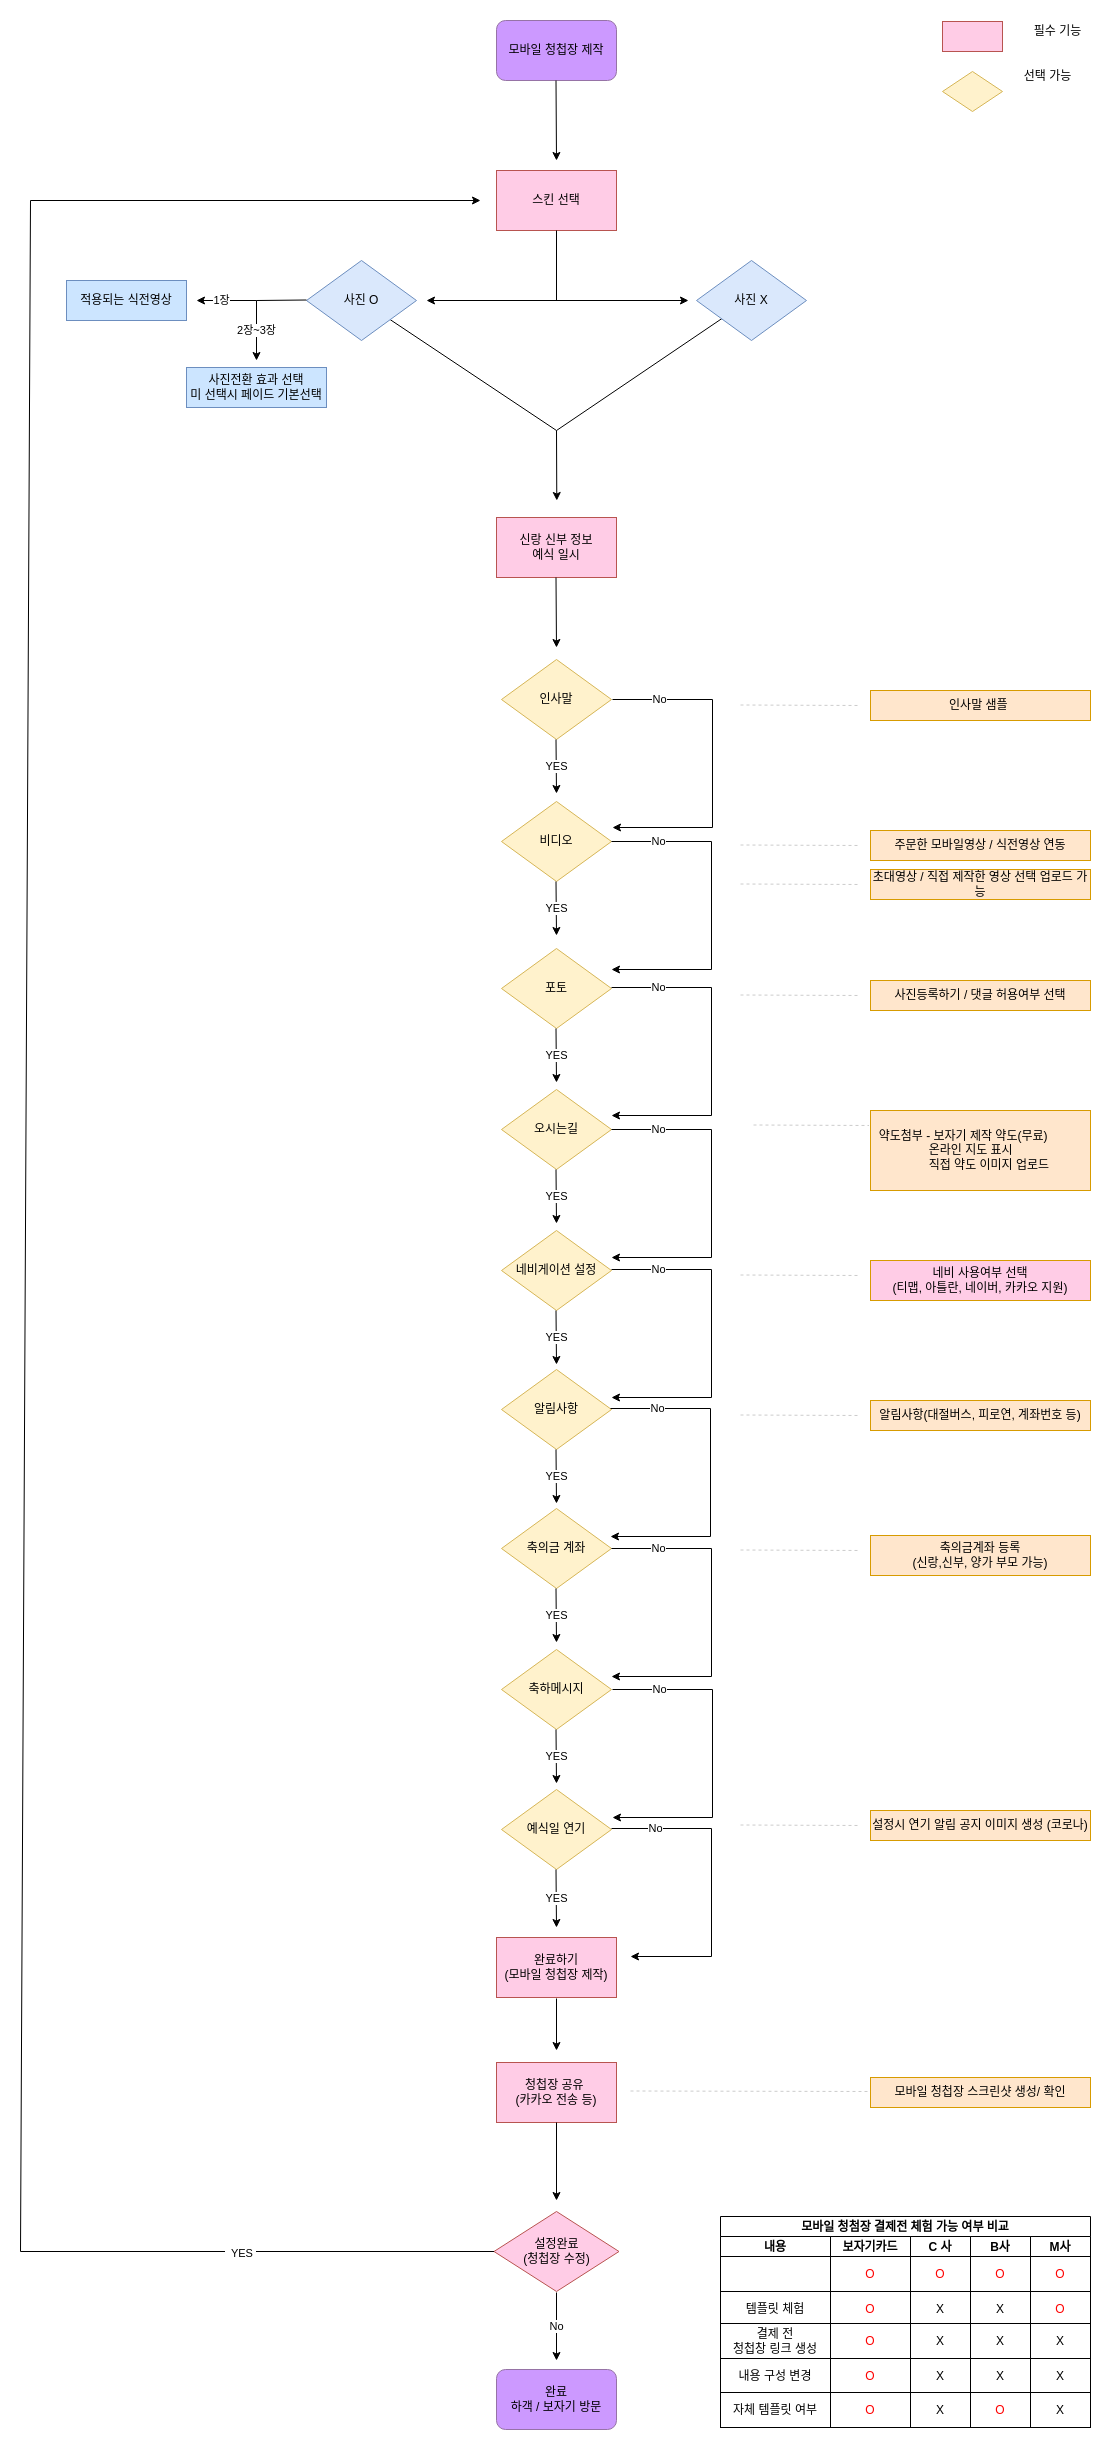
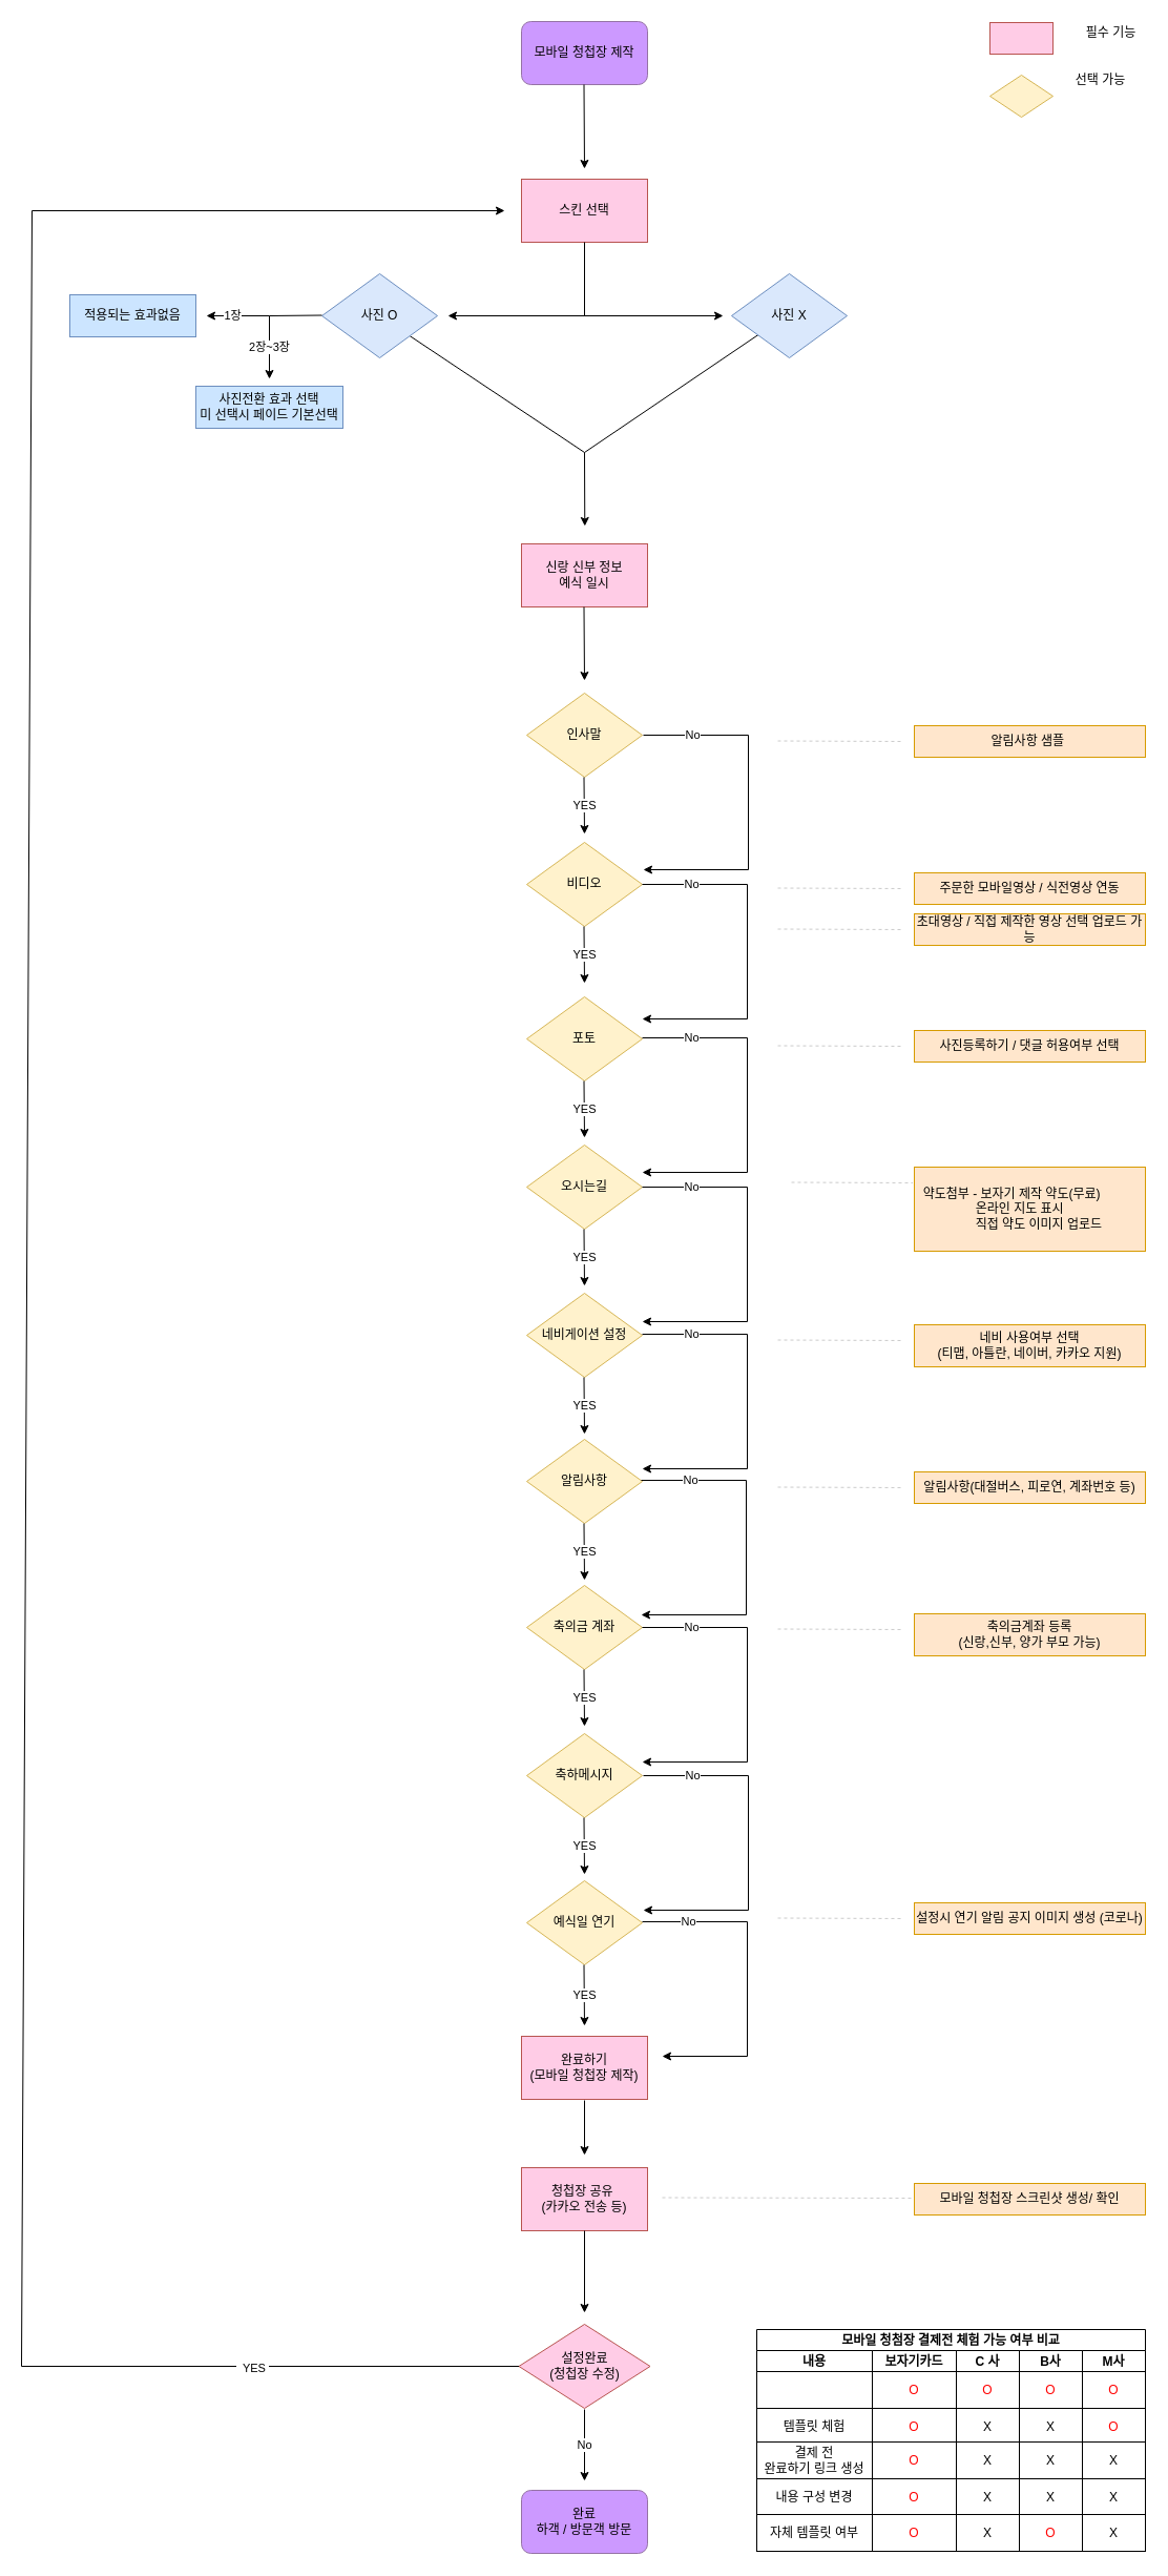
- <mxCell id="15" value="적용되는 식전영상" style="rounded=0;whiteSpace=wrap;html=1;fillColor=#CCE5FF;strokeColor=#6c8ebf;" parent="1" vertex="1"><mxGeometry x="66" y="280" width="120" height="40" as="geometry" /></mxCell>
+ <mxCell id="15" value="적용되는 효과없음" style="rounded=0;whiteSpace=wrap;html=1;fillColor=#CCE5FF;strokeColor=#6c8ebf;" parent="1" vertex="1"><mxGeometry x="66" y="280" width="120" height="40" as="geometry" /></mxCell>
- <mxCell id="66" value="인사말 샘플&amp;nbsp;" style="rounded=0;whiteSpace=wrap;html=1;fillColor=#ffe6cc;strokeColor=#d79b00;" parent="1" vertex="1"><mxGeometry x="870" y="690" width="220" height="30" as="geometry" /></mxCell>
+ <mxCell id="66" value="알림사항 샘플&amp;nbsp;" style="rounded=0;whiteSpace=wrap;html=1;fillColor=#ffe6cc;strokeColor=#d79b00;" parent="1" vertex="1"><mxGeometry x="870" y="690" width="220" height="30" as="geometry" /></mxCell>
- <mxCell id="107" value="네비 사용여부 선택&lt;br&gt;(티맵, 아틀란, 네이버, 카카오 지원)" style="rounded=0;whiteSpace=wrap;html=1;fillColor=#ffcce6;strokeColor=#d79b00;" parent="1" vertex="1"><mxGeometry x="870" y="1260" width="220" height="40" as="geometry" /></mxCell>
+ <mxCell id="107" value="네비 사용여부 선택&lt;br&gt;(티맵, 아틀란, 네이버, 카카오 지원)" style="rounded=0;whiteSpace=wrap;html=1;fillColor=#ffe6cc;strokeColor=#d79b00;" parent="1" vertex="1"><mxGeometry x="870" y="1260" width="220" height="40" as="geometry" /></mxCell>
- <mxCell id="73" value="결제 전 &lt;br&gt;청첩창 링크 생성" style="whiteSpace=wrap;html=1;" parent="71" vertex="1"><mxGeometry y="87" width="110" height="35" as="geometry" /></mxCell>
+ <mxCell id="73" value="결제 전 &lt;br&gt;완료하기 링크 생성" style="whiteSpace=wrap;html=1;" parent="71" vertex="1"><mxGeometry y="87" width="110" height="35" as="geometry" /></mxCell>
- <mxCell id="61" value="완료&lt;br&gt;하객 / 보자기 방문" style="rounded=1;whiteSpace=wrap;html=1;fillColor=#CC99FF;strokeColor=#9673a6;" parent="1" vertex="1"><mxGeometry x="496" y="2369" width="120" height="60" as="geometry" /></mxCell>
+ <mxCell id="61" value="완료&lt;br&gt;하객 / 방문객 방문" style="rounded=1;whiteSpace=wrap;html=1;fillColor=#CC99FF;strokeColor=#9673a6;" parent="1" vertex="1"><mxGeometry x="496" y="2369" width="120" height="60" as="geometry" /></mxCell>
